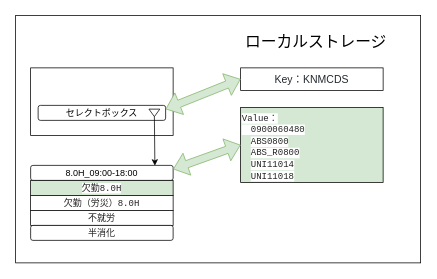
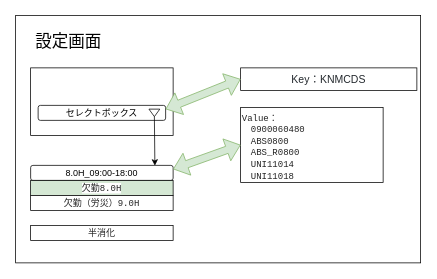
+ <mxCell id="12" value="設定画面" style="text;html=1;align=center;verticalAlign=middle;resizable=0;points=[];autosize=1;fontSize=22;" vertex="1" parent="1"><mxGeometry x="40" y="40" width="100" height="30" as="geometry" /></mxCell>
- <mxCell id="13" value="ローカルストレージ" style="text;html=1;align=center;verticalAlign=middle;resizable=0;points=[];autosize=1;fontSize=21;" vertex="1" parent="1"><mxGeometry x="320" y="40" width="200" height="30" as="geometry" /></mxCell>
- <mxCell id="14" value="&lt;div style=&quot;color: rgb(36 , 41 , 46) ; background-color: rgb(255 , 255 , 255) ; font-size: 14px ; line-height: 19px&quot;&gt;Key：KNMCDS&lt;/div&gt;" style="rounded=0;whiteSpace=wrap;html=1;" vertex="1" parent="1"><mxGeometry x="320" y="90" width="190" height="30" as="geometry" /></mxCell>
+ <mxCell id="14" value="&lt;div style=&quot;color: rgb(36 , 41 , 46) ; background-color: rgb(255 , 255 , 255) ; font-size: 14px ; line-height: 19px&quot;&gt;Key：KNMCDS&lt;/div&gt;" style="rounded=0;whiteSpace=wrap;html=1;" vertex="1" parent="1"><mxGeometry x="320" y="90" width="235" height="30" as="geometry" /></mxCell>
- <mxCell id="15" value="&lt;span style=&quot;color: rgb(34 , 34 , 34) ; font-family: &amp;#34;consolas&amp;#34; , &amp;#34;lucida console&amp;#34; , &amp;#34;courier new&amp;#34; , monospace ; background-color: rgb(255 , 255 , 255)&quot;&gt;Value：&lt;br&gt;　0900060480&lt;br&gt;&lt;/span&gt;&lt;span&gt;　&lt;/span&gt;&lt;span style=&quot;color: rgb(34 , 34 , 34) ; font-family: &amp;#34;consolas&amp;#34; , &amp;#34;lucida console&amp;#34; , &amp;#34;courier new&amp;#34; , monospace ; background-color: rgb(255 , 255 , 255)&quot;&gt;ABS0800&lt;br&gt;&lt;/span&gt;&lt;span&gt;　&lt;/span&gt;&lt;span style=&quot;color: rgb(34 , 34 , 34) ; font-family: &amp;#34;consolas&amp;#34; , &amp;#34;lucida console&amp;#34; , &amp;#34;courier new&amp;#34; , monospace ; background-color: rgb(255 , 255 , 255)&quot;&gt;ABS_R0800&lt;br&gt;&lt;/span&gt;&lt;span&gt;　&lt;/span&gt;&lt;span style=&quot;color: rgb(34 , 34 , 34) ; font-family: &amp;#34;consolas&amp;#34; , &amp;#34;lucida console&amp;#34; , &amp;#34;courier new&amp;#34; , monospace ; background-color: rgb(255 , 255 , 255)&quot;&gt;UNI11014&lt;br&gt;&lt;/span&gt;&lt;span&gt;　&lt;/span&gt;&lt;span style=&quot;color: rgb(34 , 34 , 34) ; font-family: &amp;#34;consolas&amp;#34; , &amp;#34;lucida console&amp;#34; , &amp;#34;courier new&amp;#34; , monospace ; background-color: rgb(255 , 255 , 255)&quot;&gt;UNI11018&lt;/span&gt;&lt;span&gt;&lt;br&gt;&lt;/span&gt;" style="rounded=0;whiteSpace=wrap;html=1;align=left;verticalAlign=top;fillColor=#d5e8d4;" vertex="1" parent="1"><mxGeometry x="320" y="142.76" width="190" height="100" as="geometry" /></mxCell>
+ <mxCell id="15" value="&lt;span style=&quot;color: rgb(34 , 34 , 34) ; font-family: &amp;#34;consolas&amp;#34; , &amp;#34;lucida console&amp;#34; , &amp;#34;courier new&amp;#34; , monospace ; background-color: rgb(255 , 255 , 255)&quot;&gt;Value：&lt;br&gt;　0900060480&lt;br&gt;&lt;/span&gt;&lt;span&gt;　&lt;/span&gt;&lt;span style=&quot;color: rgb(34 , 34 , 34) ; font-family: &amp;#34;consolas&amp;#34; , &amp;#34;lucida console&amp;#34; , &amp;#34;courier new&amp;#34; , monospace ; background-color: rgb(255 , 255 , 255)&quot;&gt;ABS0800&lt;br&gt;&lt;/span&gt;&lt;span&gt;　&lt;/span&gt;&lt;span style=&quot;color: rgb(34 , 34 , 34) ; font-family: &amp;#34;consolas&amp;#34; , &amp;#34;lucida console&amp;#34; , &amp;#34;courier new&amp;#34; , monospace ; background-color: rgb(255 , 255 , 255)&quot;&gt;ABS_R0800&lt;br&gt;&lt;/span&gt;&lt;span&gt;　&lt;/span&gt;&lt;span style=&quot;color: rgb(34 , 34 , 34) ; font-family: &amp;#34;consolas&amp;#34; , &amp;#34;lucida console&amp;#34; , &amp;#34;courier new&amp;#34; , monospace ; background-color: rgb(255 , 255 , 255)&quot;&gt;UNI11014&lt;br&gt;&lt;/span&gt;&lt;span&gt;　&lt;/span&gt;&lt;span style=&quot;color: rgb(34 , 34 , 34) ; font-family: &amp;#34;consolas&amp;#34; , &amp;#34;lucida console&amp;#34; , &amp;#34;courier new&amp;#34; , monospace ; background-color: rgb(255 , 255 , 255)&quot;&gt;UNI11018&lt;/span&gt;&lt;span&gt;&lt;br&gt;&lt;/span&gt;" style="rounded=0;whiteSpace=wrap;html=1;align=left;verticalAlign=top;" vertex="1" parent="1"><mxGeometry x="320" y="142.76" width="190" height="100" as="geometry" /></mxCell>
- <mxCell id="8" value="&lt;span style=&quot;color: rgb(34 , 34 , 34) ; font-family: &amp;#34;consolas&amp;#34; , &amp;#34;lucida console&amp;#34; , &amp;#34;courier new&amp;#34; , monospace ; text-align: left ; background-color: rgb(255 , 255 , 255)&quot;&gt;欠勤（労災）8.0H&lt;/span&gt;" style="rounded=0;whiteSpace=wrap;html=1;" vertex="1" parent="1"><mxGeometry x="40" y="260" width="190" height="20" as="geometry" /></mxCell>
+ <mxCell id="8" value="&lt;span style=&quot;color: rgb(34 , 34 , 34) ; font-family: &amp;#34;consolas&amp;#34; , &amp;#34;lucida console&amp;#34; , &amp;#34;courier new&amp;#34; , monospace ; text-align: left ; background-color: rgb(255 , 255 , 255)&quot;&gt;欠勤（労災）9.0H&lt;/span&gt;" style="rounded=0;whiteSpace=wrap;html=1;" vertex="1" parent="1"><mxGeometry x="40" y="260" width="190" height="20" as="geometry" /></mxCell>
- <mxCell id="9" value="&lt;span style=&quot;color: rgb(34 , 34 , 34) ; font-family: &amp;#34;consolas&amp;#34; , &amp;#34;lucida console&amp;#34; , &amp;#34;courier new&amp;#34; , monospace ; text-align: left ; background-color: rgb(255 , 255 , 255)&quot;&gt;不就労&lt;/span&gt;" style="rounded=0;whiteSpace=wrap;html=1;" vertex="1" parent="1"><mxGeometry x="40" y="280" width="190" height="20" as="geometry" /></mxCell>
- <mxCell id="10" value="&lt;span style=&quot;color: rgb(34 , 34 , 34) ; font-family: &amp;#34;consolas&amp;#34; , &amp;#34;lucida console&amp;#34; , &amp;#34;courier new&amp;#34; , monospace ; text-align: left ; background-color: rgb(255 , 255 , 255)&quot;&gt;半消化&lt;/span&gt;" style="whiteSpace=wrap;html=1;rounded=1;" vertex="1" parent="1"><mxGeometry x="40" y="300" width="190" height="20" as="geometry" /></mxCell>
+ <mxCell id="10" value="&lt;span style=&quot;color: rgb(34 , 34 , 34) ; font-family: &amp;#34;consolas&amp;#34; , &amp;#34;lucida console&amp;#34; , &amp;#34;courier new&amp;#34; , monospace ; text-align: left ; background-color: rgb(255 , 255 , 255)&quot;&gt;半消化&lt;/span&gt;" style="rounded=0;whiteSpace=wrap;html=1;" vertex="1" parent="1"><mxGeometry x="40" y="300" width="190" height="20" as="geometry" /></mxCell>
